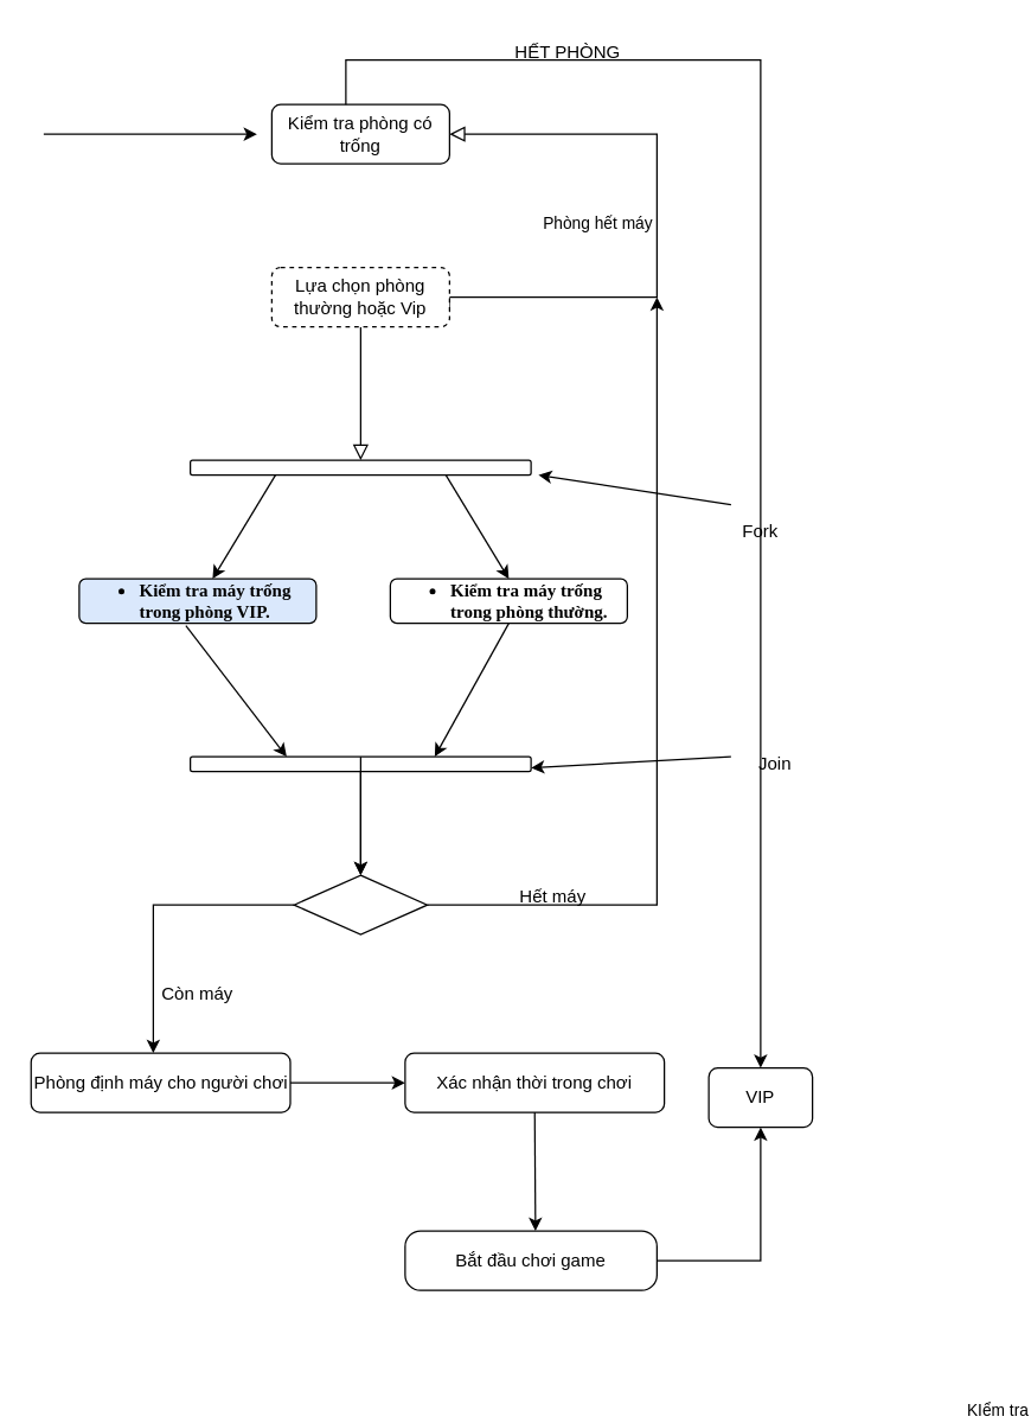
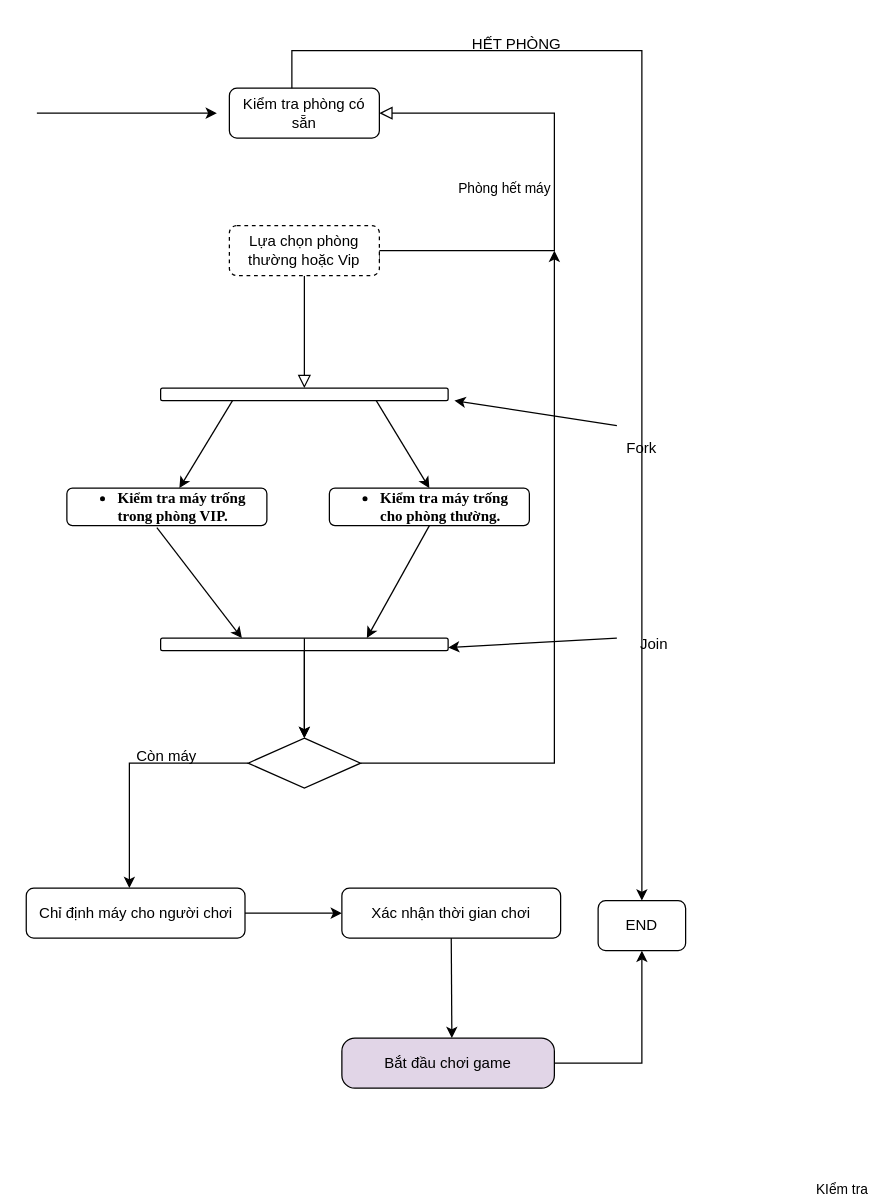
- <mxCell id="34" value="HẾT PHÒNG" style="text;html=1;align=center;verticalAlign=middle;whiteSpace=wrap;rounded=0;" vertex="1" parent="1"><mxGeometry x="333" y="20" width="100" height="30" as="geometry" /></mxCell>
+ <mxCell id="34" value="HẾT PHÒNG" style="text;html=1;align=center;verticalAlign=middle;whiteSpace=wrap;rounded=0;" vertex="1" parent="1"><mxGeometry x="363" y="20" width="100" height="30" as="geometry" /></mxCell>
- <mxCell id="2" value="Kiểm tra phòng có trống" style="rounded=1;whiteSpace=wrap;html=1;fontSize=12;glass=0;strokeWidth=1;shadow=0;" parent="1" vertex="1"><mxGeometry x="183" y="70" width="120" height="40" as="geometry" /></mxCell>
+ <mxCell id="2" value="Kiểm tra phòng có sẵn" style="rounded=1;whiteSpace=wrap;html=1;fontSize=12;glass=0;strokeWidth=1;shadow=0;" parent="1" vertex="1"><mxGeometry x="183" y="70" width="120" height="40" as="geometry" /></mxCell>
- <mxCell id="11" value="&lt;ul style=&quot;text-align: left;&quot;&gt;&lt;li&gt;&lt;b&gt;&lt;font face=&quot;AzN73zZel6XsJSRzh6Vh&quot;&gt;&lt;span style=&quot;background-color: initial;&quot;&gt;Kiểm tra máy trống trong phòng VIP&lt;/span&gt;&lt;span style=&quot;background-color: initial;&quot;&gt;.&lt;/span&gt;&lt;/font&gt;&lt;/b&gt;&lt;/li&gt;&lt;/ul&gt;" style="rounded=1;whiteSpace=wrap;html=1;fillColor=#dae8fc;" vertex="1" parent="1"><mxGeometry x="53" y="390" width="160" height="30" as="geometry" /></mxCell>
+ <mxCell id="11" value="&lt;ul style=&quot;text-align: left;&quot;&gt;&lt;li&gt;&lt;b&gt;&lt;font face=&quot;AzN73zZel6XsJSRzh6Vh&quot;&gt;&lt;span style=&quot;background-color: initial;&quot;&gt;Kiểm tra máy trống trong phòng VIP&lt;/span&gt;&lt;span style=&quot;background-color: initial;&quot;&gt;.&lt;/span&gt;&lt;/font&gt;&lt;/b&gt;&lt;/li&gt;&lt;/ul&gt;" style="rounded=1;whiteSpace=wrap;html=1;" vertex="1" parent="1"><mxGeometry x="53" y="390" width="160" height="30" as="geometry" /></mxCell>
- <mxCell id="12" value="&lt;ul style=&quot;text-align: left;&quot;&gt;&lt;li&gt;&lt;b&gt;&lt;font face=&quot;AzN73zZel6XsJSRzh6Vh&quot;&gt;Kiểm tra máy trống trong phòng thường.&lt;/font&gt;&lt;/b&gt;&lt;/li&gt;&lt;/ul&gt;" style="rounded=1;whiteSpace=wrap;html=1;" vertex="1" parent="1"><mxGeometry x="263" y="390" width="160" height="30" as="geometry" /></mxCell>
+ <mxCell id="12" value="&lt;ul style=&quot;text-align: left;&quot;&gt;&lt;li&gt;&lt;b&gt;&lt;font face=&quot;AzN73zZel6XsJSRzh6Vh&quot;&gt;Kiểm tra máy trống cho phòng thường.&lt;/font&gt;&lt;/b&gt;&lt;/li&gt;&lt;/ul&gt;" style="rounded=1;whiteSpace=wrap;html=1;" vertex="1" parent="1"><mxGeometry x="263" y="390" width="160" height="30" as="geometry" /></mxCell>
- <mxCell id="26" value="Hết máy" style="text;html=1;align=center;verticalAlign=middle;whiteSpace=wrap;rounded=0;" vertex="1" parent="1"><mxGeometry x="343" y="590" width="60" height="30" as="geometry" /></mxCell>
- <mxCell id="24" value="Còn máy" style="text;html=1;align=center;verticalAlign=middle;whiteSpace=wrap;rounded=0;" vertex="1" parent="1"><mxGeometry x="103" y="655" width="60" height="30" as="geometry" /></mxCell>
+ <mxCell id="24" value="Còn máy" style="text;html=1;align=center;verticalAlign=middle;whiteSpace=wrap;rounded=0;" vertex="1" parent="1"><mxGeometry x="103" y="590" width="60" height="30" as="geometry" /></mxCell>
- <mxCell id="14" value="Phòng định máy cho người chơi" style="rounded=1;whiteSpace=wrap;html=1;" vertex="1" parent="1"><mxGeometry x="20.5" y="710" width="175" height="40" as="geometry" /></mxCell>
+ <mxCell id="14" value="Chỉ định máy cho người chơi" style="rounded=1;whiteSpace=wrap;html=1;" vertex="1" parent="1"><mxGeometry x="20.5" y="710" width="175" height="40" as="geometry" /></mxCell>
- <mxCell id="28" value="Xác nhận thời trong chơi" style="rounded=1;whiteSpace=wrap;html=1;" vertex="1" parent="1"><mxGeometry x="273" y="710" width="175" height="40" as="geometry" /></mxCell>
+ <mxCell id="28" value="Xác nhận thời gian chơi" style="rounded=1;whiteSpace=wrap;html=1;" vertex="1" parent="1"><mxGeometry x="273" y="710" width="175" height="40" as="geometry" /></mxCell>
- <mxCell id="32" value="VIP" style="rounded=1;whiteSpace=wrap;html=1;" vertex="1" parent="1"><mxGeometry x="478" y="720" width="70" height="40" as="geometry" /></mxCell>
+ <mxCell id="32" value="END" style="rounded=1;whiteSpace=wrap;html=1;" vertex="1" parent="1"><mxGeometry x="478" y="720" width="70" height="40" as="geometry" /></mxCell>
- <mxCell id="30" value="Bắt đầu chơi game" style="rounded=1;whiteSpace=wrap;html=1;arcSize=26;" vertex="1" parent="1"><mxGeometry x="273" y="830" width="170" height="40" as="geometry" /></mxCell>
+ <mxCell id="30" value="Bắt đầu chơi game" style="rounded=1;whiteSpace=wrap;html=1;arcSize=26;fillColor=#e1d5e7;" vertex="1" parent="1"><mxGeometry x="273" y="830" width="170" height="40" as="geometry" /></mxCell>
